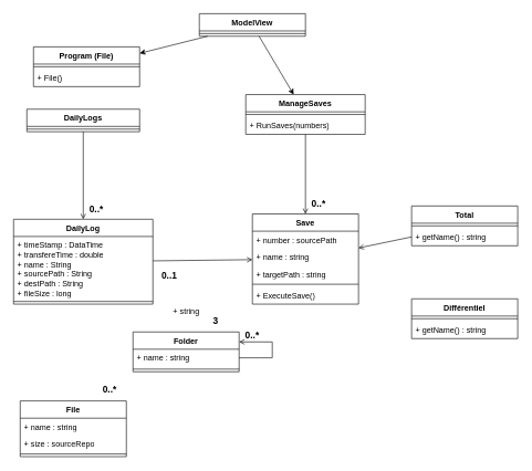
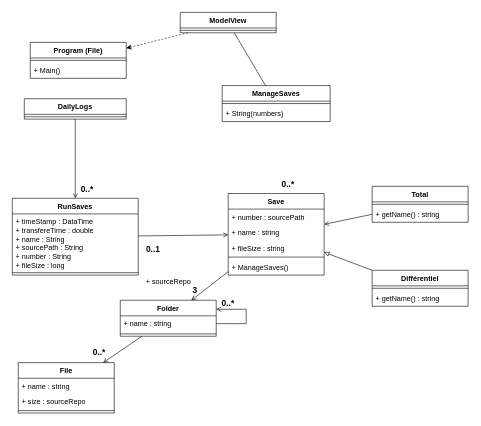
- <mxCell id="46" value="" style="endArrow=classic;html=1;rounded=0;" parent="1" source="21" target="18" edge="1"><mxGeometry width="50" height="50" relative="1" as="geometry"><mxPoint x="430" y="390" as="sourcePoint" /><mxPoint x="480" y="340" as="targetPoint" /></mxGeometry></mxCell>
+ <mxCell id="46" value="" style="endArrow=classic;html=1;rounded=0;dashed=1;" parent="1" source="21" target="18" edge="1"><mxGeometry width="50" height="50" relative="1" as="geometry"><mxPoint x="430" y="390" as="sourcePoint" /><mxPoint x="480" y="340" as="targetPoint" /></mxGeometry></mxCell>
- <mxCell id="20" value="+ File()" style="text;strokeColor=none;fillColor=none;align=left;verticalAlign=top;spacingLeft=4;spacingRight=4;overflow=hidden;rotatable=0;points=[[0,0.5],[1,0.5]];portConstraint=eastwest;whiteSpace=wrap;html=1;" parent="18" vertex="1"><mxGeometry y="34" width="160" height="26" as="geometry" /></mxCell>
+ <mxCell id="20" value="+ Main()" style="text;strokeColor=none;fillColor=none;align=left;verticalAlign=top;spacingLeft=4;spacingRight=4;overflow=hidden;rotatable=0;points=[[0,0.5],[1,0.5]];portConstraint=eastwest;whiteSpace=wrap;html=1;" parent="18" vertex="1"><mxGeometry y="34" width="160" height="26" as="geometry" /></mxCell>
- <mxCell id="47" value="" style="endArrow=classic;html=1;rounded=0;" parent="1" source="21" target="29" edge="1"><mxGeometry width="50" height="50" relative="1" as="geometry"><mxPoint x="323" y="64" as="sourcePoint" /><mxPoint x="220" y="90" as="targetPoint" /></mxGeometry></mxCell>
+ <mxCell id="47" value="" style="endArrow=none;html=1;rounded=0;" parent="1" source="21" target="29" edge="1"><mxGeometry width="50" height="50" relative="1" as="geometry"><mxPoint x="323" y="64" as="sourcePoint" /><mxPoint x="220" y="90" as="targetPoint" /></mxGeometry></mxCell>
- <mxCell id="31" value="+ RunSaves(numbers)" style="text;strokeColor=none;fillColor=none;align=left;verticalAlign=top;spacingLeft=4;spacingRight=4;overflow=hidden;rotatable=0;points=[[0,0.5],[1,0.5]];portConstraint=eastwest;whiteSpace=wrap;html=1;" parent="29" vertex="1"><mxGeometry y="34" width="180" height="26" as="geometry" /></mxCell>
+ <mxCell id="31" value="+ String(numbers)" style="text;strokeColor=none;fillColor=none;align=left;verticalAlign=top;spacingLeft=4;spacingRight=4;overflow=hidden;rotatable=0;points=[[0,0.5],[1,0.5]];portConstraint=eastwest;whiteSpace=wrap;html=1;" parent="29" vertex="1"><mxGeometry y="34" width="180" height="26" as="geometry" /></mxCell>
- <mxCell id="32" value="" style="endArrow=open;html=1;rounded=0;endFill=0;" parent="1" source="29" target="2" edge="1"><mxGeometry width="50" height="50" relative="1" as="geometry"><mxPoint x="730" y="458" as="sourcePoint" /><mxPoint x="560" y="410" as="targetPoint" /></mxGeometry></mxCell>
- <mxCell id="36" value="DailyLog" style="swimlane;fontStyle=1;align=center;verticalAlign=top;childLayout=stackLayout;horizontal=1;startSize=26;horizontalStack=0;resizeParent=1;resizeParentMax=0;resizeLast=0;collapsible=1;marginBottom=0;whiteSpace=wrap;html=1;" parent="1" vertex="1"><mxGeometry x="20" y="330" width="210" height="128" as="geometry" /></mxCell>
+ <mxCell id="36" value="RunSaves" style="swimlane;fontStyle=1;align=center;verticalAlign=top;childLayout=stackLayout;horizontal=1;startSize=26;horizontalStack=0;resizeParent=1;resizeParentMax=0;resizeLast=0;collapsible=1;marginBottom=0;whiteSpace=wrap;html=1;" parent="1" vertex="1"><mxGeometry x="20" y="330" width="210" height="128" as="geometry" /></mxCell>
- <mxCell id="37" value="+ timeStamp : DataTime&lt;br&gt;+ transfereTime : double&lt;br&gt;+ name : String&lt;br&gt;+ sourcePath : String&lt;br&gt;+ destPath : String&lt;br&gt;+ fileSize : long" style="text;strokeColor=none;fillColor=none;align=left;verticalAlign=top;spacingLeft=4;spacingRight=4;overflow=hidden;rotatable=0;points=[[0,0.5],[1,0.5]];portConstraint=eastwest;whiteSpace=wrap;html=1;" parent="36" vertex="1"><mxGeometry y="26" width="210" height="94" as="geometry" /></mxCell>
+ <mxCell id="37" value="+ timeStamp : DataTime&lt;br&gt;+ transfereTime : double&lt;br&gt;+ name : String&lt;br&gt;+ sourcePath : String&lt;br&gt;+ number : String&lt;br&gt;+ fileSize : long" style="text;strokeColor=none;fillColor=none;align=left;verticalAlign=top;spacingLeft=4;spacingRight=4;overflow=hidden;rotatable=0;points=[[0,0.5],[1,0.5]];portConstraint=eastwest;whiteSpace=wrap;html=1;" parent="36" vertex="1"><mxGeometry y="26" width="210" height="94" as="geometry" /></mxCell>
- <mxCell id="5" value="+ targetPath : string" style="text;strokeColor=none;fillColor=none;align=left;verticalAlign=top;spacingLeft=4;spacingRight=4;overflow=hidden;rotatable=0;points=[[0,0.5],[1,0.5]];portConstraint=eastwest;whiteSpace=wrap;html=1;" parent="2" vertex="1"><mxGeometry y="78" width="160" height="24" as="geometry" /></mxCell>
+ <mxCell id="5" value="+ fileSize : string" style="text;strokeColor=none;fillColor=none;align=left;verticalAlign=top;spacingLeft=4;spacingRight=4;overflow=hidden;rotatable=0;points=[[0,0.5],[1,0.5]];portConstraint=eastwest;whiteSpace=wrap;html=1;" parent="2" vertex="1"><mxGeometry y="78" width="160" height="24" as="geometry" /></mxCell>
+ <mxCell id="50" value="" style="endArrow=block;html=1;rounded=0;endFill=0;" parent="1" source="11" target="2" edge="1"><mxGeometry width="50" height="50" relative="1" as="geometry"><mxPoint x="630" y="367" as="sourcePoint" /><mxPoint x="550" y="383" as="targetPoint" /></mxGeometry></mxCell>
- <mxCell id="7" value="+ ExecuteSave()" style="text;strokeColor=none;fillColor=none;align=left;verticalAlign=top;spacingLeft=4;spacingRight=4;overflow=hidden;rotatable=0;points=[[0,0.5],[1,0.5]];portConstraint=eastwest;whiteSpace=wrap;html=1;" parent="2" vertex="1"><mxGeometry y="110" width="160" height="26" as="geometry" /></mxCell>
+ <mxCell id="7" value="+ ManageSaves()" style="text;strokeColor=none;fillColor=none;align=left;verticalAlign=top;spacingLeft=4;spacingRight=4;overflow=hidden;rotatable=0;points=[[0,0.5],[1,0.5]];portConstraint=eastwest;whiteSpace=wrap;html=1;" parent="2" vertex="1"><mxGeometry y="110" width="160" height="26" as="geometry" /></mxCell>
- <mxCell id="48" value="+ string" style="text;html=1;align=center;verticalAlign=middle;resizable=0;points=[];autosize=1;strokeColor=none;fillColor=none;" parent="1" vertex="1"><mxGeometry x="230" y="455" width="100" height="30" as="geometry" /></mxCell>
+ <mxCell id="48" value="+ sourceRepo" style="text;html=1;align=center;verticalAlign=middle;resizable=0;points=[];autosize=1;strokeColor=none;fillColor=none;" parent="1" vertex="1"><mxGeometry x="230" y="455" width="100" height="30" as="geometry" /></mxCell>
+ <mxCell id="40" value="" style="endArrow=none;html=1;rounded=0;startArrow=open;startFill=0;" parent="1" source="23" target="2" edge="1"><mxGeometry width="50" height="50" relative="1" as="geometry"><mxPoint x="240" y="388" as="sourcePoint" /><mxPoint x="400" y="388" as="targetPoint" /></mxGeometry></mxCell>
+ <mxCell id="27" value="" style="endArrow=open;html=1;rounded=0;endFill=0;" parent="1" source="23" target="14" edge="1"><mxGeometry width="50" height="50" relative="1" as="geometry"><mxPoint x="255" y="620" as="sourcePoint" /><mxPoint x="210" y="634" as="targetPoint" /></mxGeometry></mxCell>
